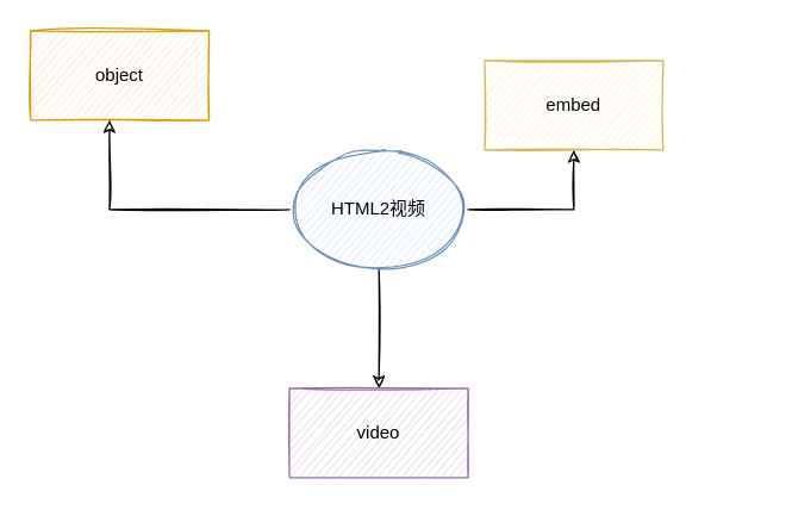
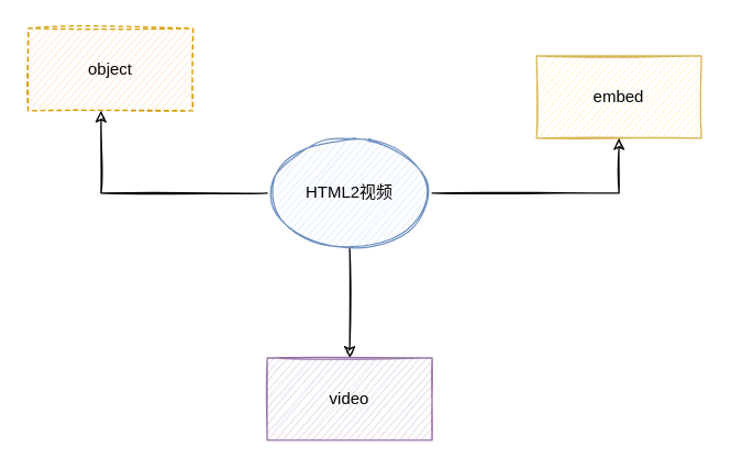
- <mxCell id="2" value="object" style="rounded=0;whiteSpace=wrap;html=1;fillColor=#ffe6cc;strokeColor=#d79b00;sketch=1;" vertex="1" parent="1"><mxGeometry x="20" y="20" width="120" height="60" as="geometry" /></mxCell>
+ <mxCell id="2" value="object" style="rounded=0;whiteSpace=wrap;html=1;fillColor=#ffe6cc;strokeColor=#d79b00;sketch=1;dashed=1;" vertex="1" parent="1"><mxGeometry x="20" y="20" width="120" height="60" as="geometry" /></mxCell>
- <mxCell id="3" value="embed" style="rounded=0;whiteSpace=wrap;html=1;fillColor=#fff2cc;strokeColor=#d6b656;sketch=1;" vertex="1" parent="1"><mxGeometry x="325" y="40" width="120" height="60" as="geometry" /></mxCell>
+ <mxCell id="3" value="embed" style="rounded=0;whiteSpace=wrap;html=1;fillColor=#fff2cc;strokeColor=#d6b656;sketch=1;" vertex="1" parent="1"><mxGeometry x="390" y="40" width="120" height="60" as="geometry" /></mxCell>
